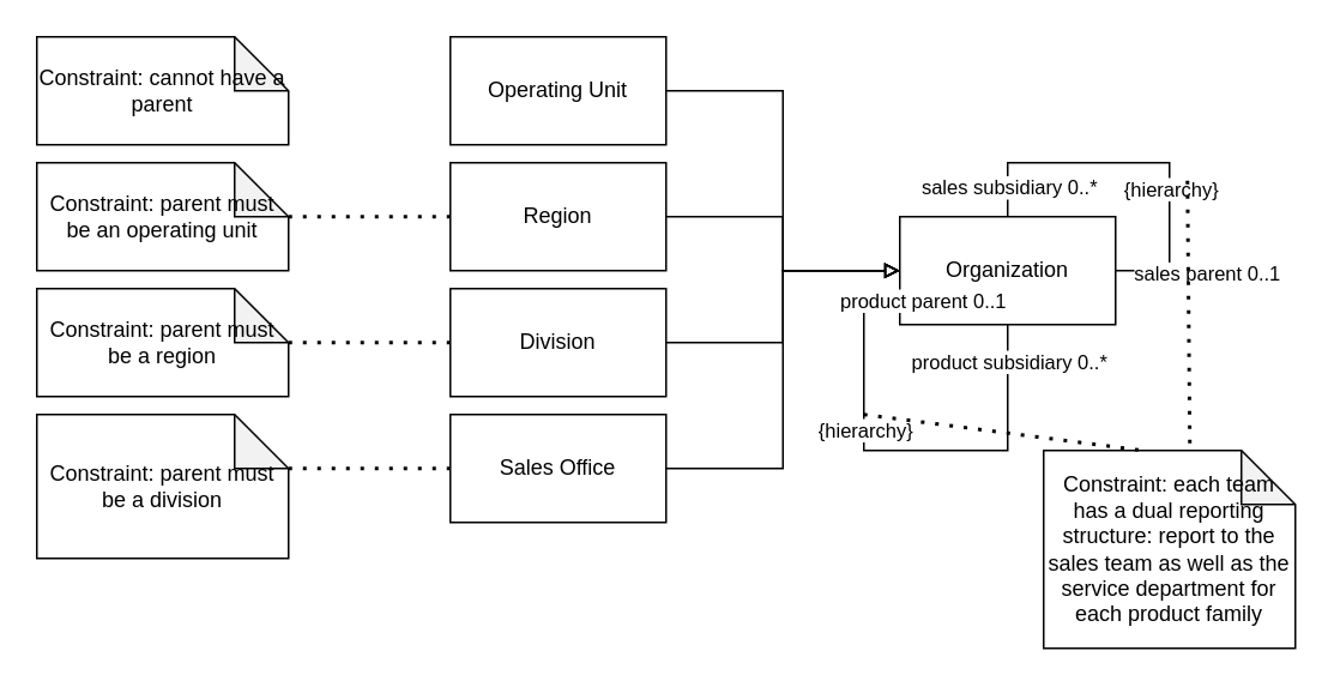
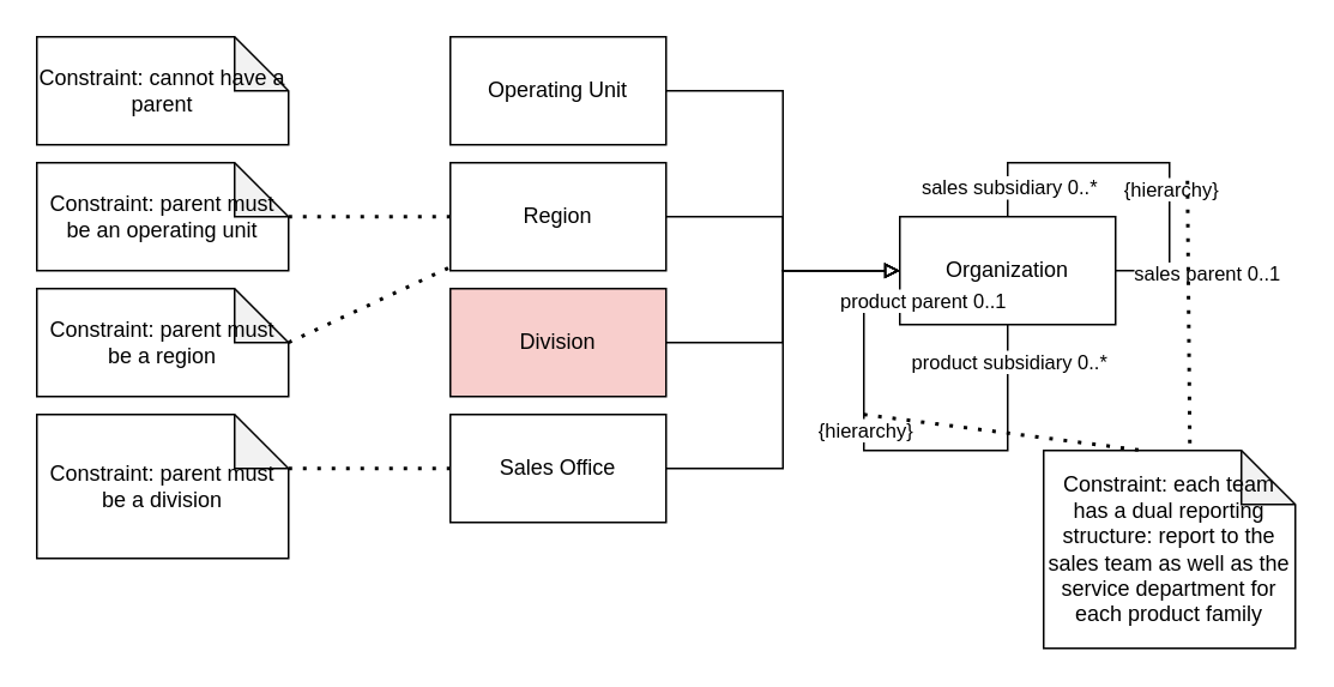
- <mxCell id="20" value="" style="endArrow=none;dashed=1;html=1;dashPattern=1 3;strokeWidth=2;rounded=0;endFill=0;exitX=0;exitY=0;exitDx=140;exitDy=30;exitPerimeter=0;entryX=0;entryY=0.5;entryDx=0;entryDy=0;" parent="1" source="18" target="10" edge="1"><mxGeometry width="50" height="50" relative="1" as="geometry"><mxPoint x="170" y="130" as="sourcePoint" /><mxPoint x="260" y="130" as="targetPoint" /></mxGeometry></mxCell>
+ <mxCell id="20" value="" style="endArrow=none;dashed=1;html=1;dashPattern=1 3;strokeWidth=2;rounded=0;endFill=0;exitX=0;exitY=0;exitDx=140;exitDy=30;exitPerimeter=0;" parent="1" source="18" target="8" edge="1"><mxGeometry width="50" height="50" relative="1" as="geometry"><mxPoint x="170" y="130" as="sourcePoint" /><mxPoint x="260" y="130" as="targetPoint" /></mxGeometry></mxCell>
- <mxCell id="10" value="Division" style="rounded=0;whiteSpace=wrap;html=1;" parent="1" vertex="1"><mxGeometry x="250" y="160" width="120" height="60" as="geometry" /></mxCell>
+ <mxCell id="10" value="Division" style="rounded=0;whiteSpace=wrap;html=1;fillColor=#f8cecc;" parent="1" vertex="1"><mxGeometry x="250" y="160" width="120" height="60" as="geometry" /></mxCell>
